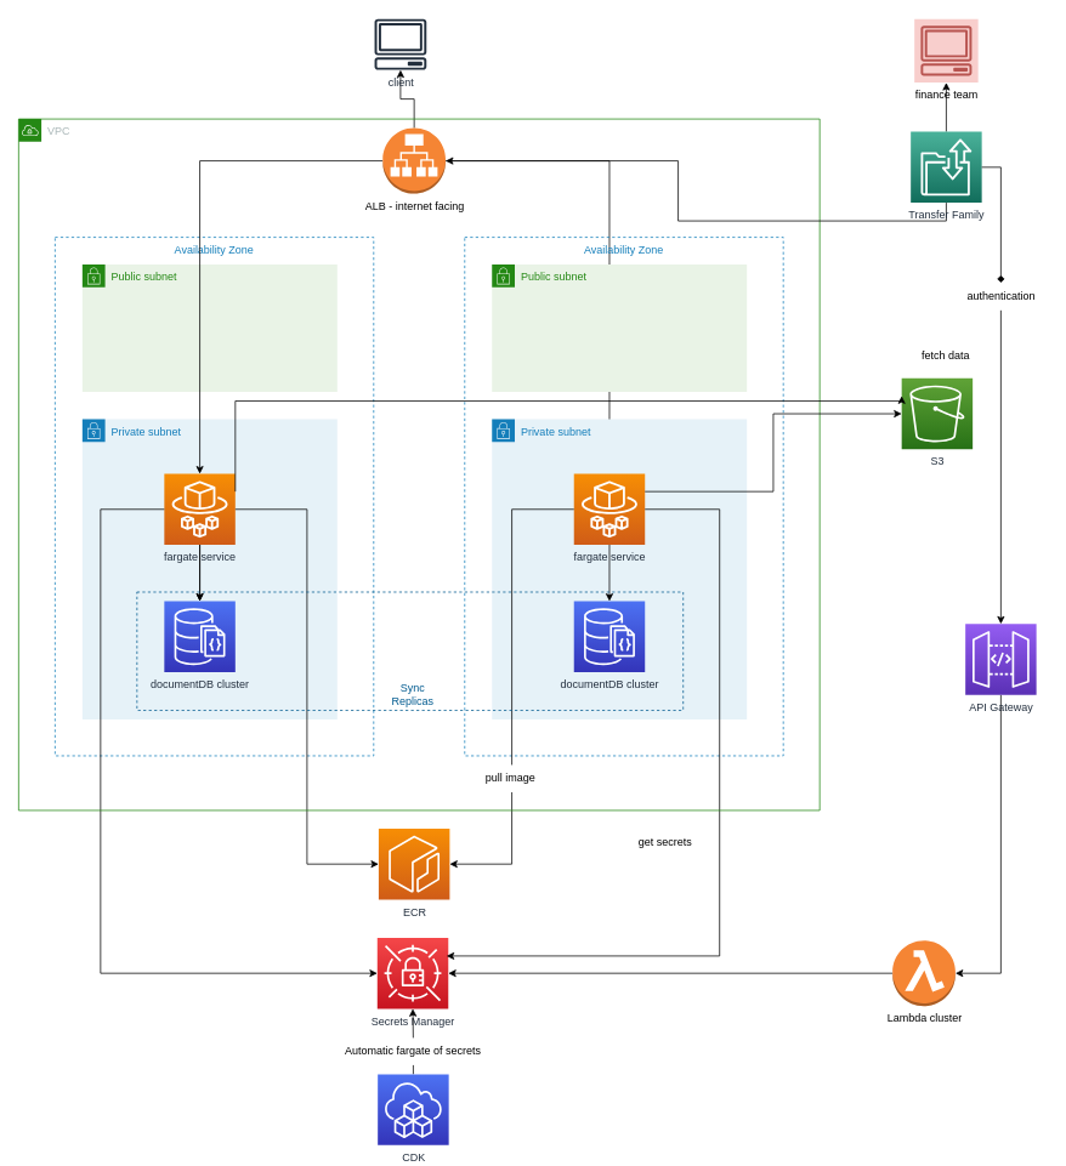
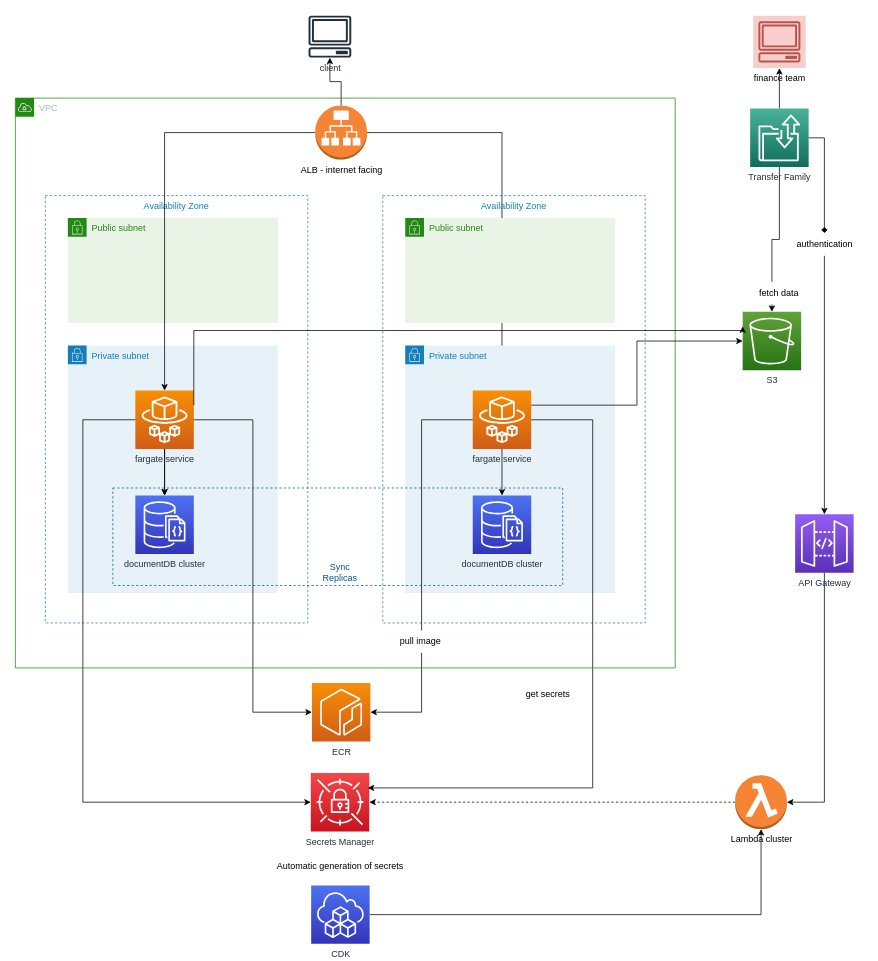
- <mxCell id="36" style="edgeStyle=orthogonalEdgeStyle;rounded=0;orthogonalLoop=1;jettySize=auto;html=1;exitX=0.5;exitY=1;exitDx=0;exitDy=0;exitPerimeter=0;" edge="1" parent="1" source="39" target="12"><mxGeometry relative="1" as="geometry" /></mxCell>
+ <mxCell id="36" style="edgeStyle=orthogonalEdgeStyle;rounded=0;orthogonalLoop=1;jettySize=auto;html=1;exitX=0.5;exitY=1;exitDx=0;exitDy=0;exitPerimeter=0;" edge="1" parent="1" source="39" target="32"><mxGeometry relative="1" as="geometry" /></mxCell>
- <mxCell id="42" style="edgeStyle=orthogonalEdgeStyle;rounded=0;orthogonalLoop=1;jettySize=auto;html=1;exitX=0;exitY=0.5;exitDx=0;exitDy=0;exitPerimeter=0;entryX=1;entryY=0.5;entryDx=0;entryDy=0;entryPerimeter=0;" edge="1" parent="1" source="43" target="14"><mxGeometry relative="1" as="geometry" /></mxCell>
+ <mxCell id="42" style="edgeStyle=orthogonalEdgeStyle;rounded=0;orthogonalLoop=1;jettySize=auto;html=1;exitX=0;exitY=0.5;exitDx=0;exitDy=0;exitPerimeter=0;entryX=1;entryY=0.5;entryDx=0;entryDy=0;entryPerimeter=0;dashed=1;" edge="1" parent="1" source="43" target="14"><mxGeometry relative="1" as="geometry" /></mxCell>
- <mxCell id="15" style="edgeStyle=orthogonalEdgeStyle;rounded=0;orthogonalLoop=1;jettySize=auto;html=1;" edge="1" parent="1" source="16" target="14"><mxGeometry relative="1" as="geometry" /></mxCell>
+ <mxCell id="15" style="edgeStyle=orthogonalEdgeStyle;rounded=0;orthogonalLoop=1;jettySize=auto;html=1;" edge="1" parent="1" source="16" target="43"><mxGeometry relative="1" as="geometry" /></mxCell>
- <mxCell id="17" value="Automatic fargate of secrets" style="text;html=1;align=center;verticalAlign=middle;resizable=0;points=[];autosize=1;strokeColor=none;fillColor=default;" vertex="1" parent="1"><mxGeometry x="358" y="1140" width="190" height="30" as="geometry" /></mxCell>
+ <mxCell id="17" value="Automatic generation of secrets" style="text;html=1;align=center;verticalAlign=middle;resizable=0;points=[];autosize=1;strokeColor=none;fillColor=default;" vertex="1" parent="1"><mxGeometry x="358" y="1140" width="190" height="30" as="geometry" /></mxCell>
